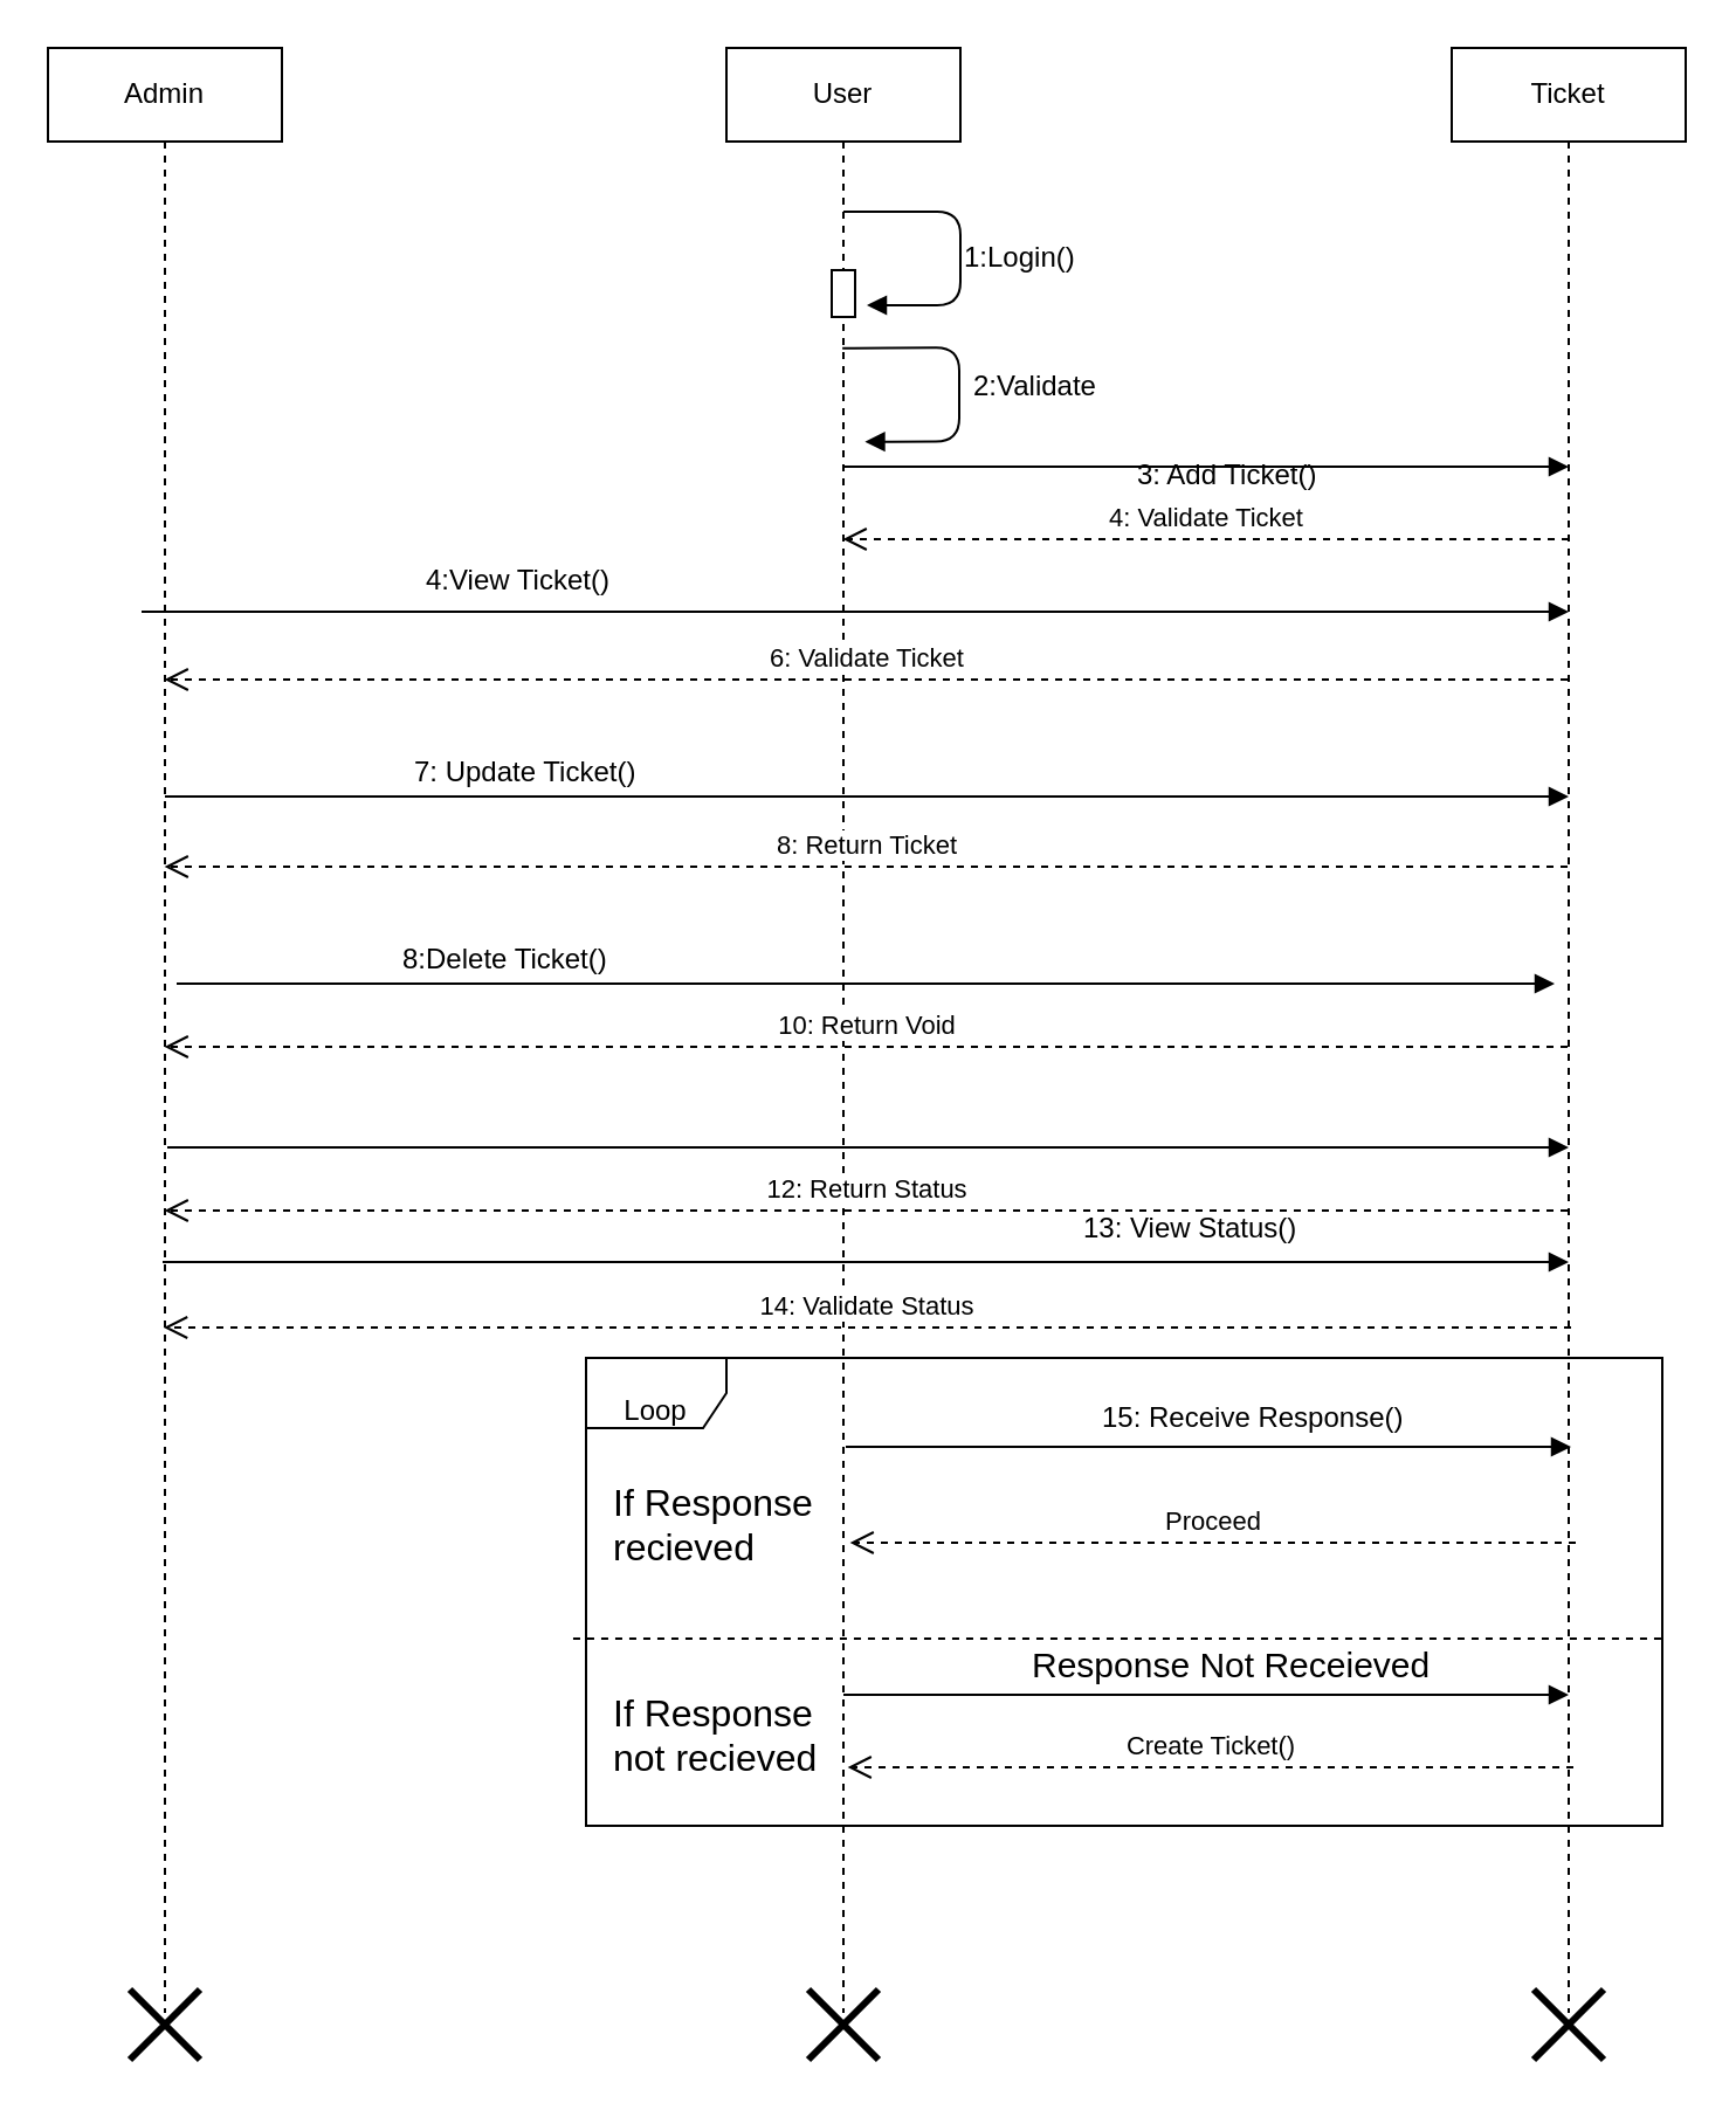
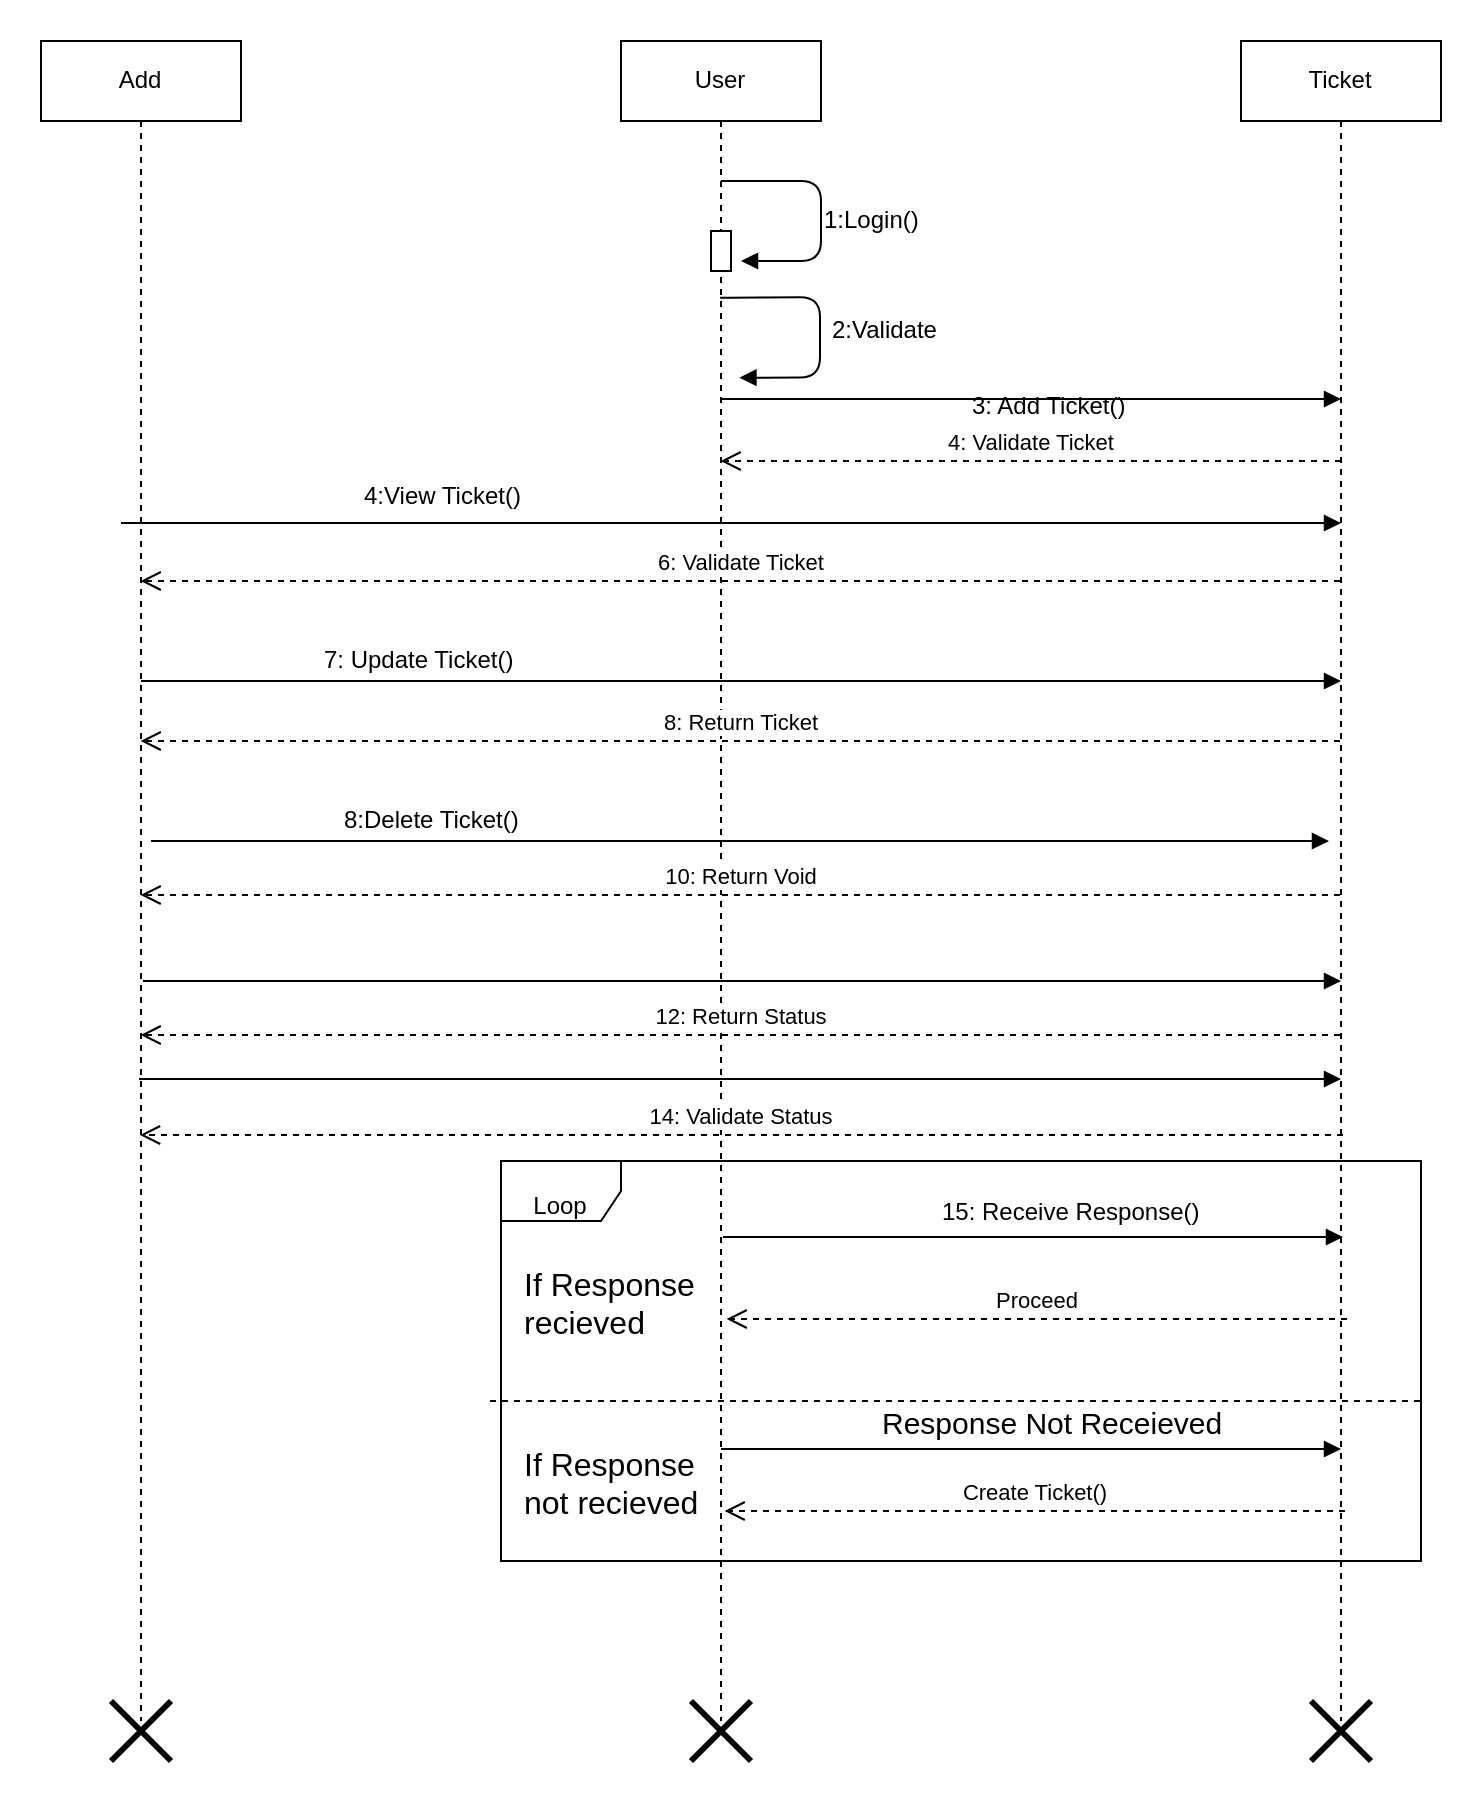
- <mxCell id="2" value="Admin" style="shape=umlLifeline;perimeter=lifelinePerimeter;whiteSpace=wrap;html=1;container=1;collapsible=0;recursiveResize=0;outlineConnect=0;" parent="1" vertex="1"><mxGeometry x="20" y="20" width="100" height="840" as="geometry" /></mxCell>
+ <mxCell id="2" value="Add" style="shape=umlLifeline;perimeter=lifelinePerimeter;whiteSpace=wrap;html=1;container=1;collapsible=0;recursiveResize=0;outlineConnect=0;" parent="1" vertex="1"><mxGeometry x="20" y="20" width="100" height="840" as="geometry" /></mxCell>
- <mxCell id="22" value="7: Update Ticket()" style="text;html=1;resizable=0;points=[];autosize=1;align=left;verticalAlign=top;spacingTop=-4;" parent="1" vertex="1"><mxGeometry x="175" y="320" width="110" height="20" as="geometry" /></mxCell>
+ <mxCell id="22" value="7: Update Ticket()" style="text;html=1;resizable=0;points=[];autosize=1;align=left;verticalAlign=top;spacingTop=-4;" parent="1" vertex="1"><mxGeometry x="160" y="320" width="110" height="20" as="geometry" /></mxCell>
- <mxCell id="33" value="13: View Status()" style="text;html=1;resizable=0;points=[];autosize=1;align=left;verticalAlign=top;spacingTop=-4;" parent="1" vertex="1"><mxGeometry x="461" y="515" width="110" height="20" as="geometry" /></mxCell>
